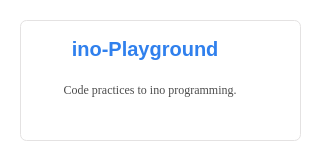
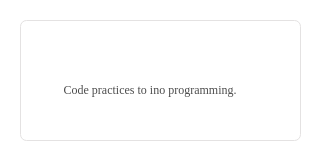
- <mxCell id="4" value="&lt;p&gt;&lt;font size=&quot;1&quot;&gt;&lt;span style=&quot;font-size: 20px&quot;&gt;&lt;b&gt;ino-Playground&lt;/b&gt;&lt;/span&gt;&lt;/font&gt;&lt;/p&gt;" style="text;html=1;strokeColor=none;fillColor=none;align=center;verticalAlign=middle;whiteSpace=wrap;rounded=0;fontColor=#3080ED;" parent="1" vertex="1"><mxGeometry x="70" y="27.5" width="150" height="40" as="geometry" /></mxCell>
